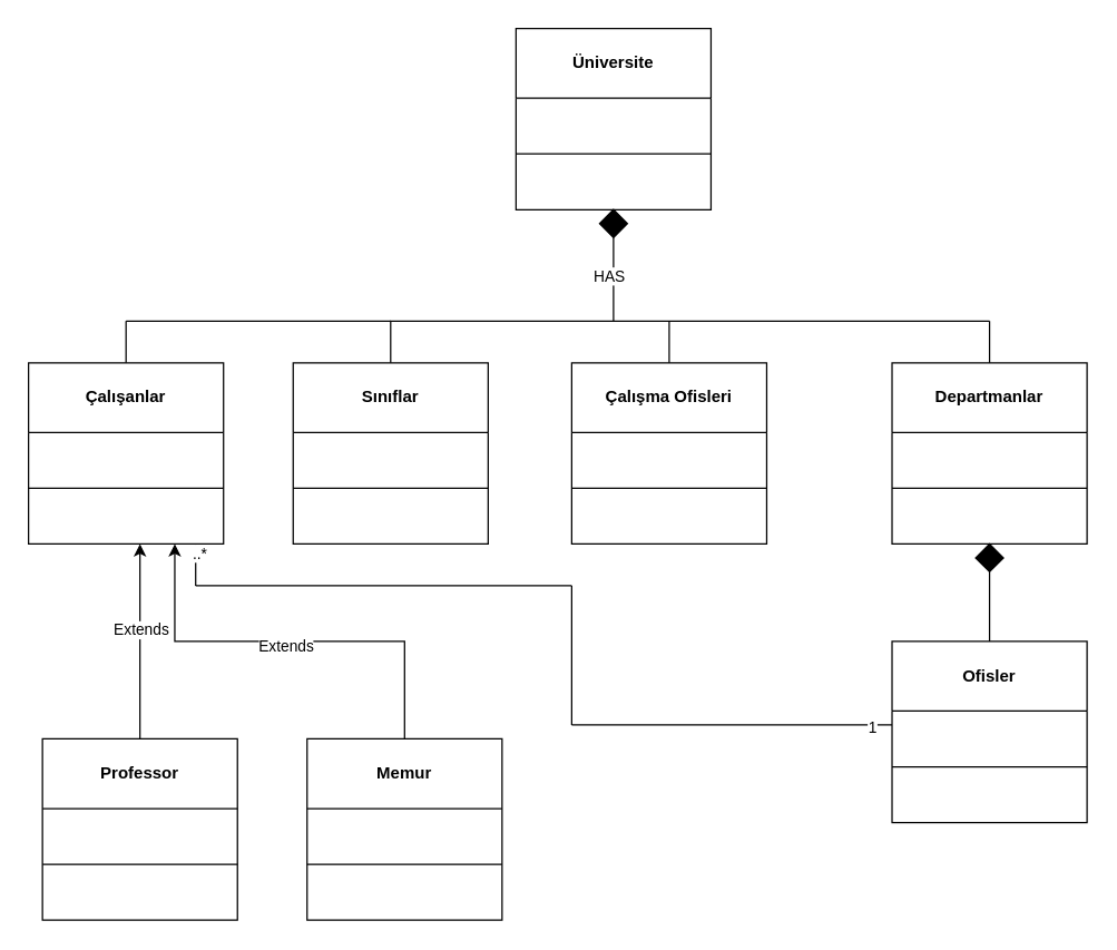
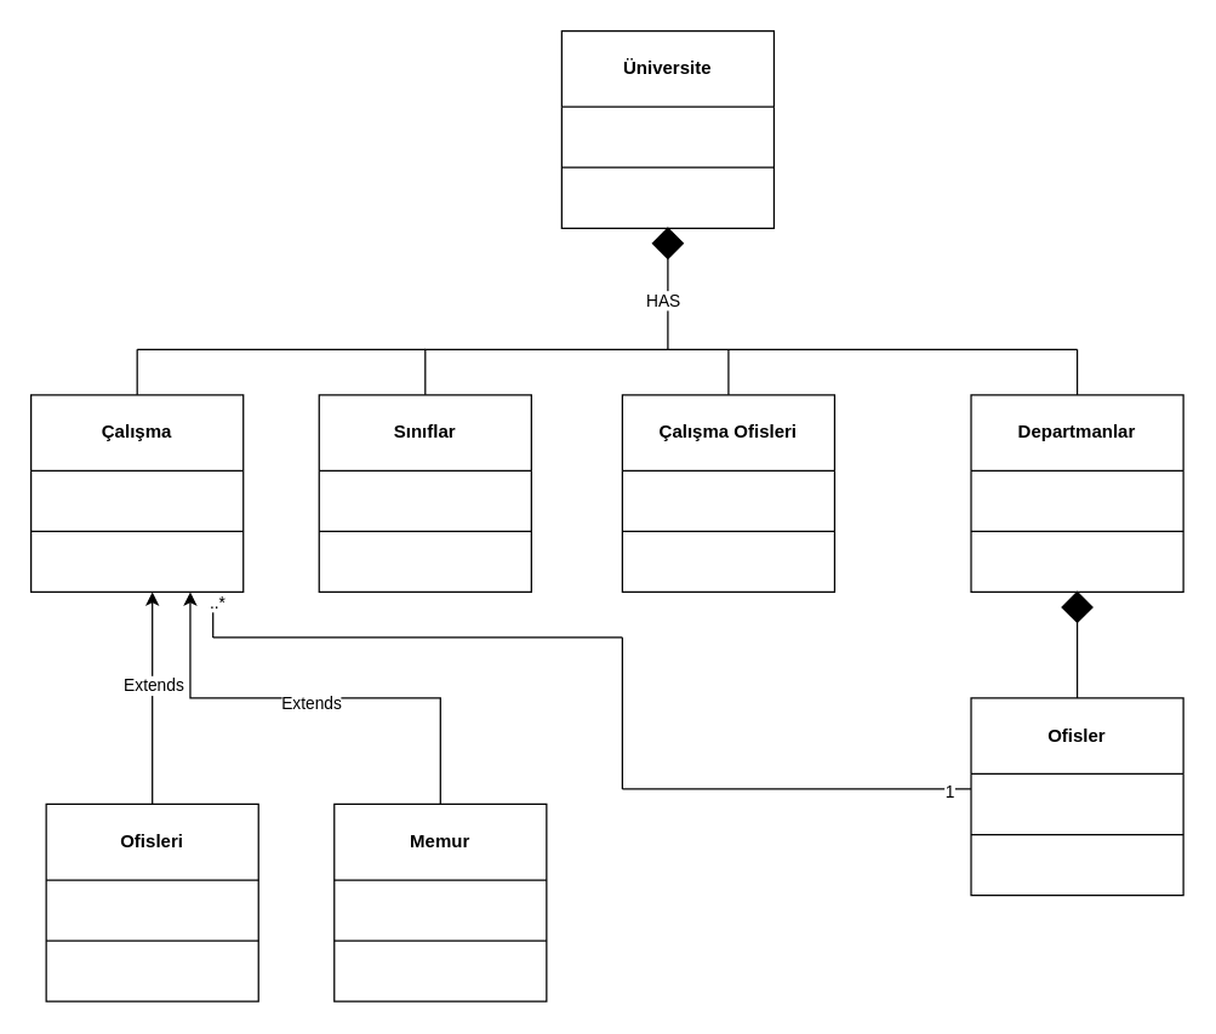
- <mxCell id="25" value="Çalışanlar" style="swimlane;whiteSpace=wrap;html=1;startSize=50;" vertex="1" parent="24"><mxGeometry width="140.0" height="130" as="geometry" /></mxCell>
+ <mxCell id="25" value="Çalışma" style="swimlane;whiteSpace=wrap;html=1;startSize=50;" vertex="1" parent="24"><mxGeometry width="140.0" height="130" as="geometry" /></mxCell>
- <mxCell id="31" value="Professor" style="swimlane;whiteSpace=wrap;html=1;startSize=50;" vertex="1" parent="28"><mxGeometry width="140.0" height="130" as="geometry" /></mxCell>
+ <mxCell id="31" value="Ofisleri" style="swimlane;whiteSpace=wrap;html=1;startSize=50;" vertex="1" parent="28"><mxGeometry width="140.0" height="130" as="geometry" /></mxCell>
